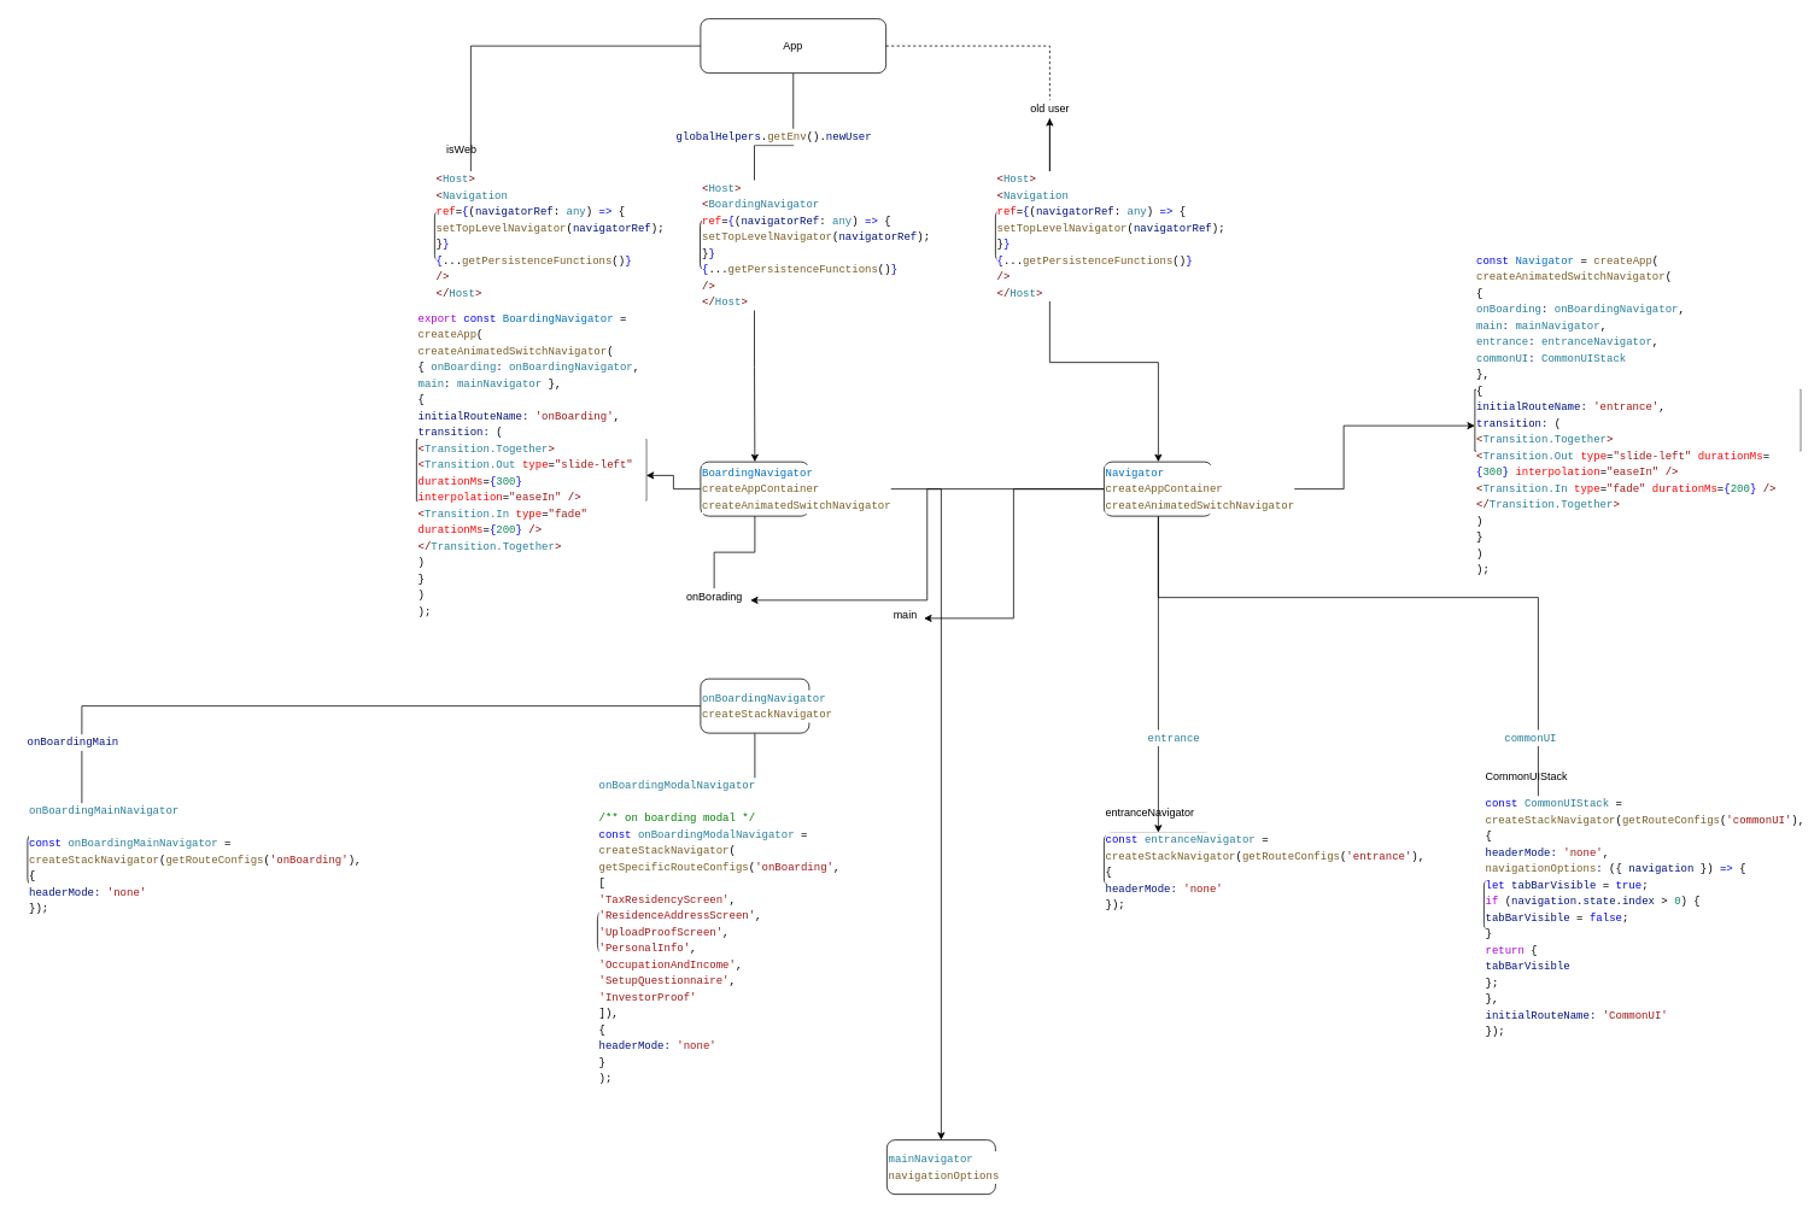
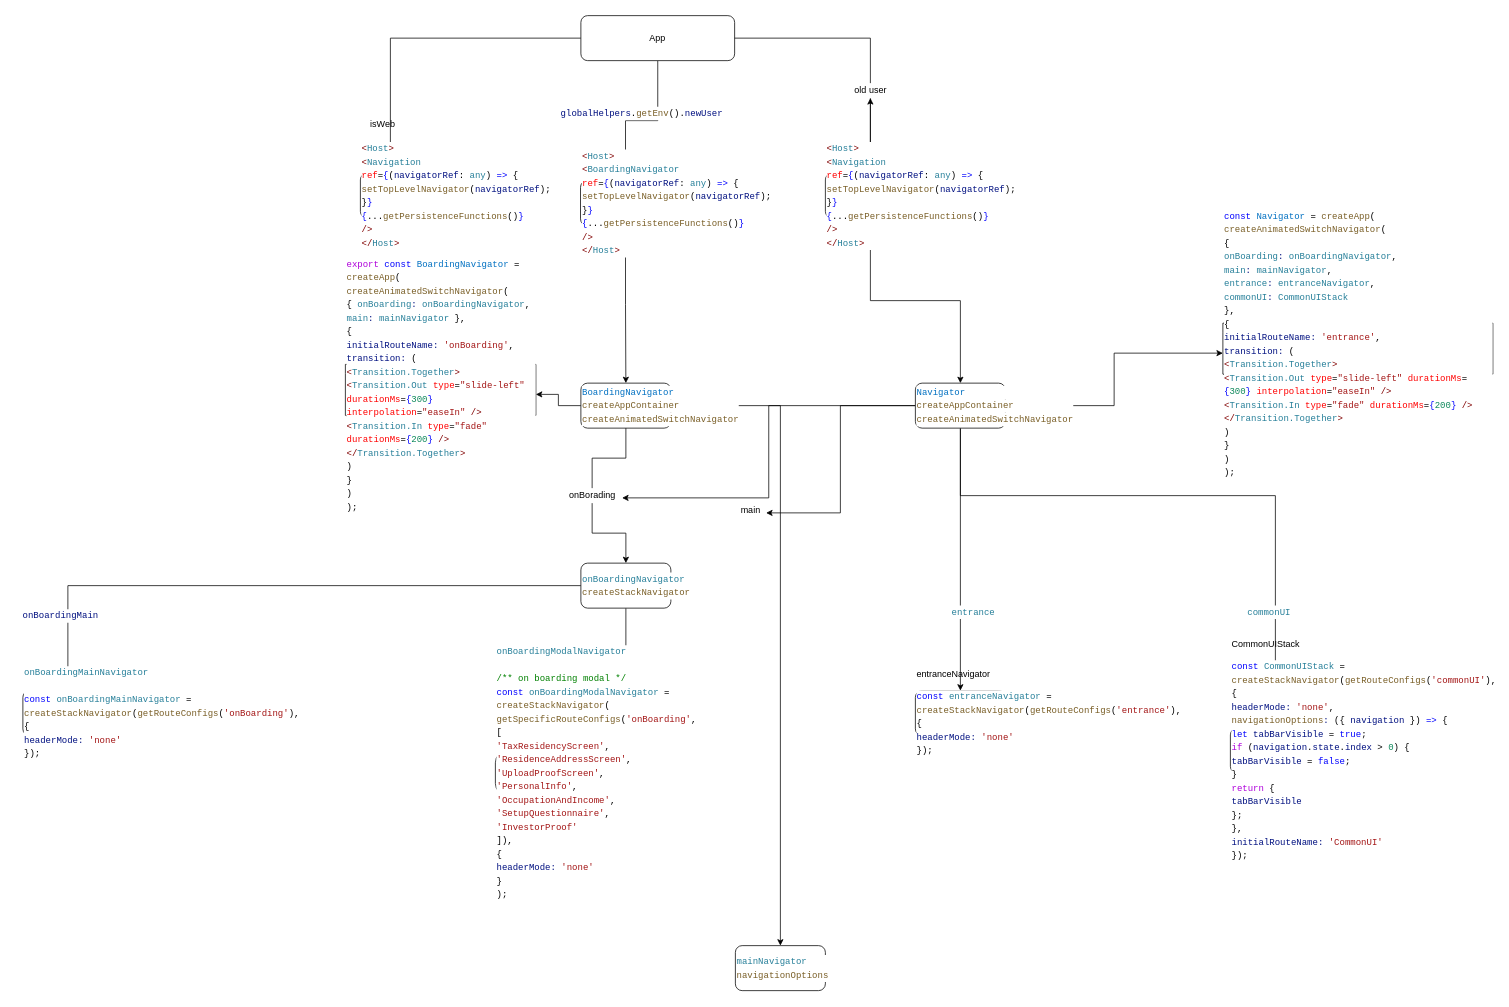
- <mxCell id="15" value="" style="edgeStyle=orthogonalEdgeStyle;rounded=0;orthogonalLoop=1;jettySize=auto;html=1;endArrow=none;dashed=1;" edge="1" parent="1" source="5" target="14"><mxGeometry relative="1" as="geometry"><mxPoint x="894" y="50" as="sourcePoint" /><mxPoint x="1160" y="230" as="targetPoint" /></mxGeometry></mxCell>
+ <mxCell id="15" value="" style="edgeStyle=orthogonalEdgeStyle;rounded=0;orthogonalLoop=1;jettySize=auto;html=1;endArrow=none;" edge="1" parent="1" source="5" target="14"><mxGeometry relative="1" as="geometry"><mxPoint x="894" y="50" as="sourcePoint" /><mxPoint x="1160" y="230" as="targetPoint" /></mxGeometry></mxCell>
+ <mxCell id="24" value="" style="edgeStyle=orthogonalEdgeStyle;rounded=0;orthogonalLoop=1;jettySize=auto;html=1;startArrow=none;" edge="1" parent="1" source="34" target="31"><mxGeometry relative="1" as="geometry" /></mxCell>
